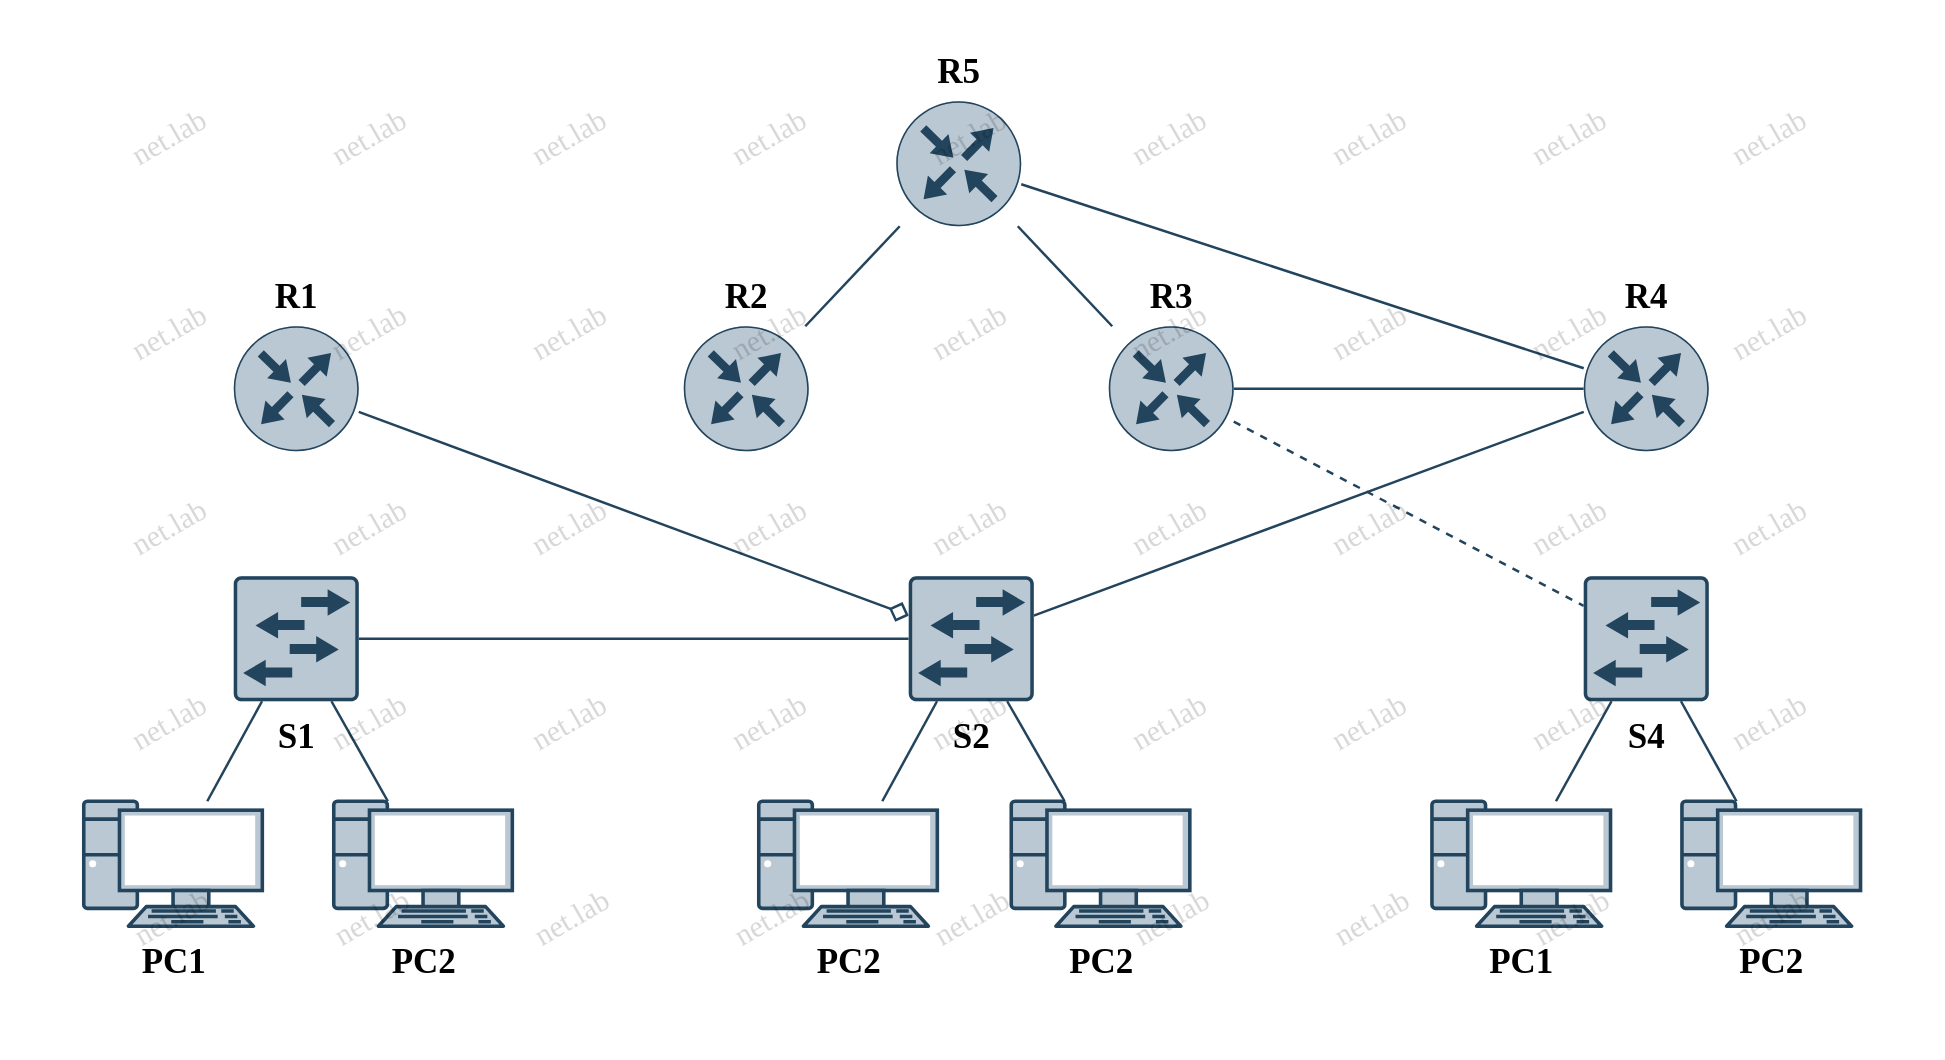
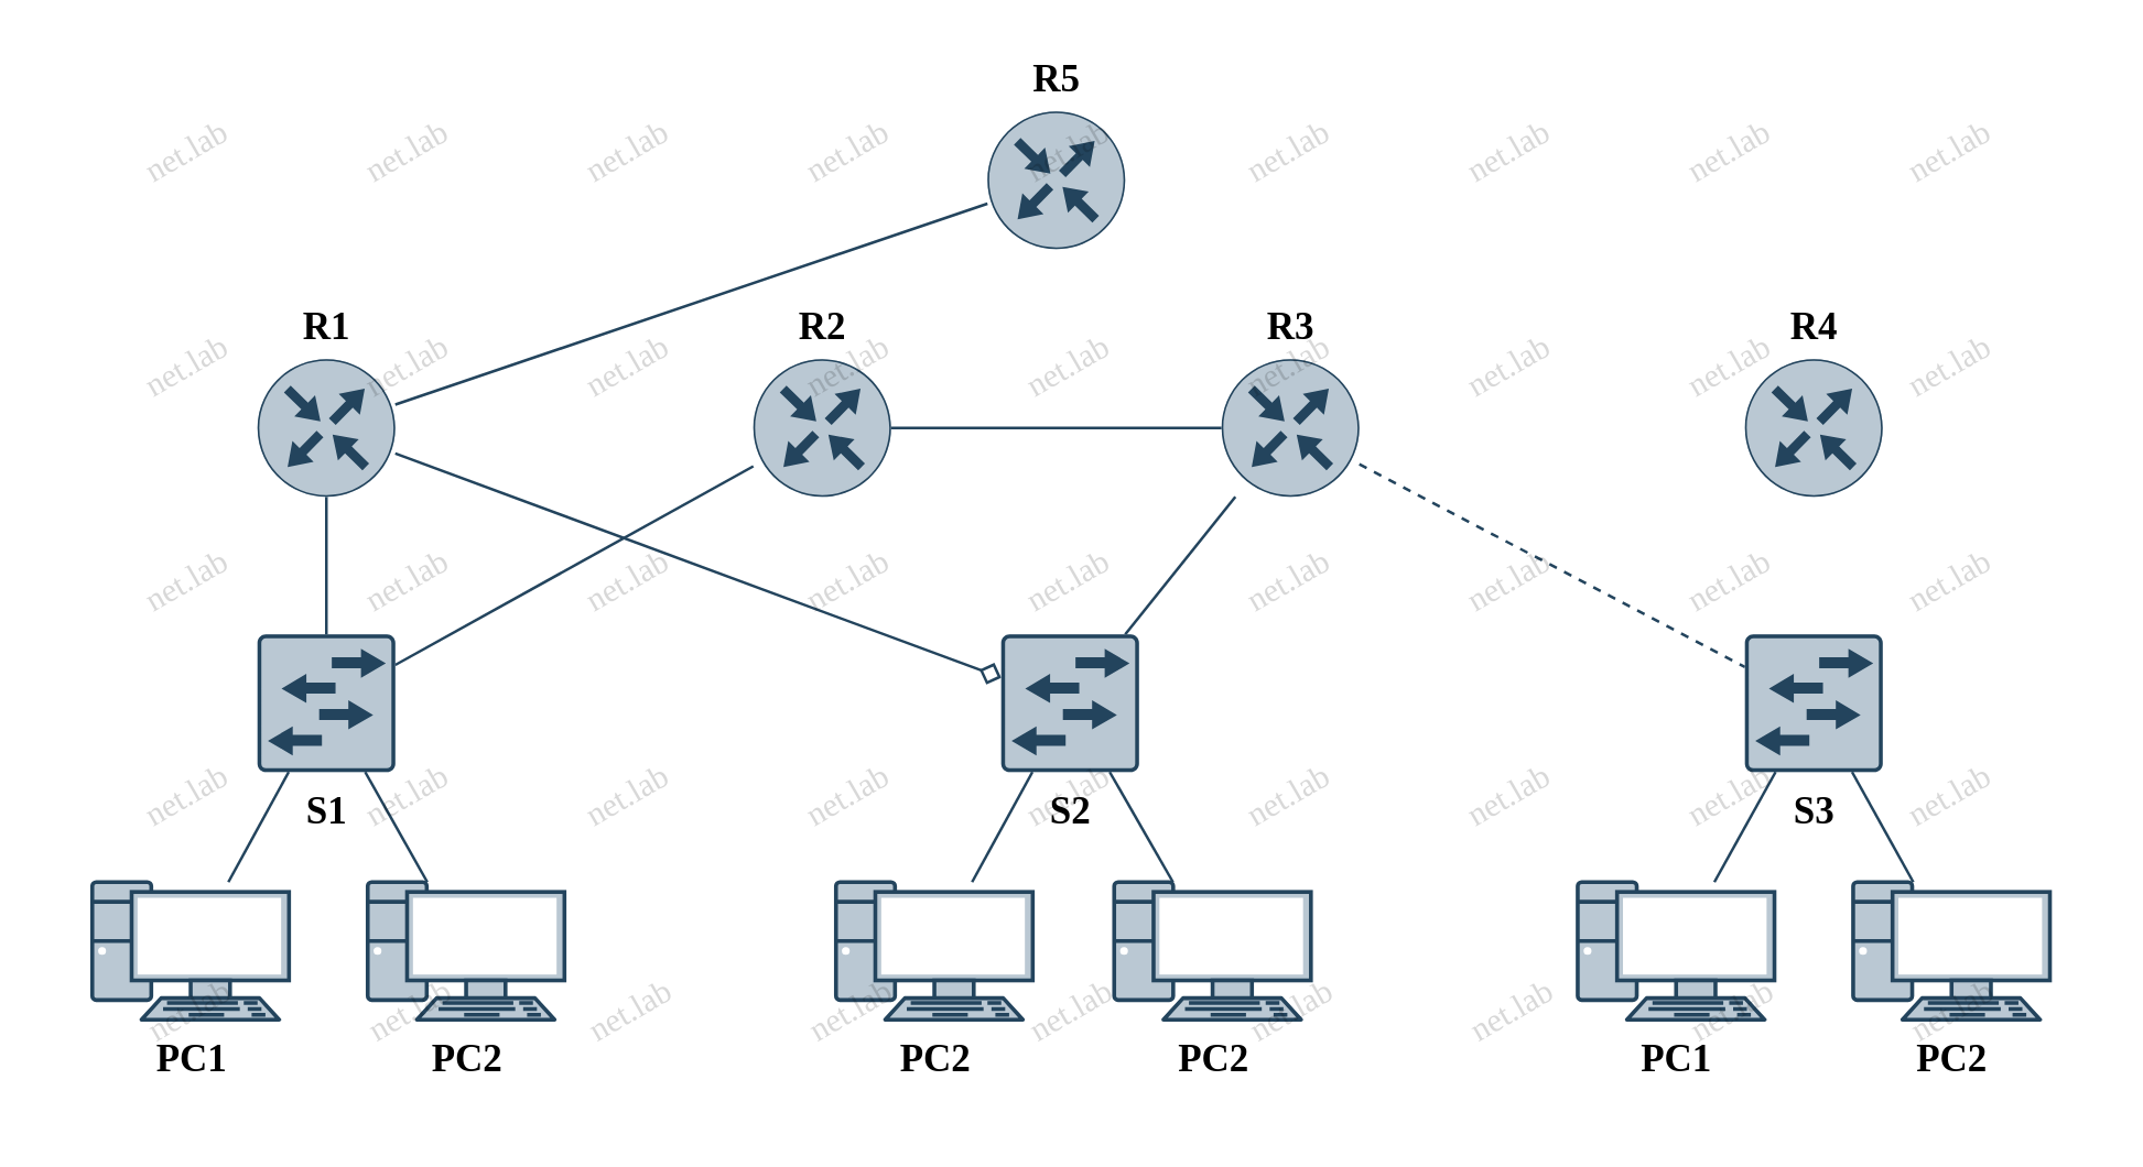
+ <mxCell id="16" style="edgeStyle=none;rounded=0;sketch=0;hachureGap=4;jiggle=2;curveFitting=1;orthogonalLoop=1;jettySize=auto;html=1;fontFamily=Montserrat;fontSource=https%3A%2F%2Ffonts.googleapis.com%2Fcss%3Ffamily%3DMontserrat;fontSize=14;endArrow=none;endFill=0;fontStyle=1;labelBackgroundColor=none;fillColor=#bac8d3;strokeColor=#23445d;" parent="1" source="18" target="25" edge="1"><mxGeometry relative="1" as="geometry"><mxPoint x="363" y="73.333" as="targetPoint" /></mxGeometry></mxCell>
- <mxCell id="12" style="edgeStyle=none;rounded=0;sketch=0;hachureGap=4;jiggle=2;curveFitting=1;orthogonalLoop=1;jettySize=auto;html=1;fontFamily=Montserrat;fontSource=https%3A%2F%2Ffonts.googleapis.com%2Fcss%3Ffamily%3DMontserrat;fontSize=14;endArrow=none;endFill=0;fontStyle=1;labelBackgroundColor=none;fillColor=#bac8d3;strokeColor=#23445d;" parent="1" source="14" target="25" edge="1"><mxGeometry relative="1" as="geometry"><mxPoint x="413" y="73.333" as="targetPoint" /></mxGeometry></mxCell>
- <mxCell id="2" style="edgeStyle=none;rounded=0;sketch=0;hachureGap=4;jiggle=2;curveFitting=1;orthogonalLoop=1;jettySize=auto;html=1;fontFamily=Montserrat;fontSource=https%3A%2F%2Ffonts.googleapis.com%2Fcss%3Ffamily%3DMontserrat;fontSize=14;endArrow=none;endFill=0;fontStyle=1;labelBackgroundColor=none;fillColor=#bac8d3;strokeColor=#23445d;" parent="1" source="3" target="25" edge="1"><mxGeometry relative="1" as="geometry"><mxPoint x="363" y="90" as="targetPoint" /></mxGeometry></mxCell>
+ <mxCell id="2" style="edgeStyle=none;rounded=0;sketch=0;hachureGap=4;jiggle=2;curveFitting=1;orthogonalLoop=1;jettySize=auto;html=1;fontFamily=Montserrat;fontSource=https%3A%2F%2Ffonts.googleapis.com%2Fcss%3Ffamily%3DMontserrat;fontSize=14;endArrow=none;endFill=0;fontStyle=1;labelBackgroundColor=none;fillColor=#bac8d3;strokeColor=#23445d;" parent="1" source="3" target="7" edge="1"><mxGeometry relative="1" as="geometry"><mxPoint x="363" y="90" as="targetPoint" /></mxGeometry></mxCell>
- <mxCell id="4" style="edgeStyle=none;rounded=0;sketch=0;hachureGap=4;jiggle=2;curveFitting=1;orthogonalLoop=1;jettySize=auto;html=1;fontFamily=Montserrat;fontSource=https%3A%2F%2Ffonts.googleapis.com%2Fcss%3Ffamily%3DMontserrat;fontSize=14;endArrow=none;endFill=0;fontStyle=1;labelBackgroundColor=none;fillColor=#bac8d3;strokeColor=#23445d;" parent="1" source="7" target="25" edge="1"><mxGeometry relative="1" as="geometry"><mxPoint x="410.222" y="90" as="targetPoint" /></mxGeometry></mxCell>
- <mxCell id="6" style="edgeStyle=none;rounded=0;sketch=0;hachureGap=4;jiggle=2;curveFitting=1;orthogonalLoop=1;jettySize=auto;html=1;fontFamily=Montserrat;fontSource=https%3A%2F%2Ffonts.googleapis.com%2Fcss%3Ffamily%3DMontserrat;fontSize=14;endArrow=none;endFill=0;fontStyle=1;labelBackgroundColor=none;fillColor=#bac8d3;strokeColor=#23445d;" parent="1" source="7" target="14" edge="1"><mxGeometry relative="1" as="geometry" /></mxCell>
+ <mxCell id="6" style="edgeStyle=none;rounded=0;sketch=0;hachureGap=4;jiggle=2;curveFitting=1;orthogonalLoop=1;jettySize=auto;html=1;fontFamily=Montserrat;fontSource=https%3A%2F%2Ffonts.googleapis.com%2Fcss%3Ffamily%3DMontserrat;fontSize=14;endArrow=none;endFill=0;fontStyle=1;labelBackgroundColor=none;fillColor=#bac8d3;strokeColor=#23445d;" parent="1" source="7" target="22" edge="1"><mxGeometry relative="1" as="geometry" /></mxCell>
+ <mxCell id="15" style="edgeStyle=none;rounded=0;sketch=0;hachureGap=4;jiggle=2;curveFitting=1;orthogonalLoop=1;jettySize=auto;html=1;fontFamily=Montserrat;fontSource=https%3A%2F%2Ffonts.googleapis.com%2Fcss%3Ffamily%3DMontserrat;fontSize=14;endArrow=none;endFill=0;fontStyle=1;labelBackgroundColor=none;fillColor=#bac8d3;strokeColor=#23445d;" parent="1" source="18" target="9" edge="1"><mxGeometry relative="1" as="geometry" /></mxCell>
- <mxCell id="13" style="edgeStyle=none;rounded=0;sketch=0;hachureGap=4;jiggle=2;curveFitting=1;orthogonalLoop=1;jettySize=auto;html=1;fontFamily=Montserrat;fontSource=https%3A%2F%2Ffonts.googleapis.com%2Fcss%3Ffamily%3DMontserrat;fontSize=14;endArrow=none;endFill=0;fontStyle=1;labelBackgroundColor=none;fillColor=#bac8d3;strokeColor=#23445d;" parent="1" source="14" target="22" edge="1"><mxGeometry relative="1" as="geometry" /></mxCell>
- <mxCell id="8" style="edgeStyle=none;rounded=0;sketch=0;hachureGap=4;jiggle=2;curveFitting=1;orthogonalLoop=1;jettySize=auto;html=1;fontFamily=Montserrat;fontSource=https%3A%2F%2Ffonts.googleapis.com%2Fcss%3Ffamily%3DMontserrat;fontSize=14;endArrow=none;endFill=0;fontStyle=1;labelBackgroundColor=none;fillColor=#bac8d3;strokeColor=#23445d;" parent="1" source="9" target="22" edge="1"><mxGeometry relative="1" as="geometry" /></mxCell>
+ <mxCell id="8" style="edgeStyle=none;rounded=0;sketch=0;hachureGap=4;jiggle=2;curveFitting=1;orthogonalLoop=1;jettySize=auto;html=1;fontFamily=Montserrat;fontSource=https%3A%2F%2Ffonts.googleapis.com%2Fcss%3Ffamily%3DMontserrat;fontSize=14;endArrow=none;endFill=0;fontStyle=1;labelBackgroundColor=none;fillColor=#bac8d3;strokeColor=#23445d;" parent="1" source="9" target="3" edge="1"><mxGeometry relative="1" as="geometry" /></mxCell>
- <mxCell id="19" value="S4" style="sketch=0;points=[[0.015,0.015,0],[0.985,0.015,0],[0.985,0.985,0],[0.015,0.985,0],[0.25,0,0],[0.5,0,0],[0.75,0,0],[1,0.25,0],[1,0.5,0],[1,0.75,0],[0.75,1,0],[0.5,1,0],[0.25,1,0],[0,0.75,0],[0,0.5,0],[0,0.25,0]];verticalLabelPosition=bottom;html=1;verticalAlign=top;aspect=fixed;align=center;pointerEvents=1;shape=mxgraph.cisco19.rect;prIcon=l2_switch;fillColor=#bac8d3;strokeColor=#23445d;hachureGap=4;jiggle=2;curveFitting=1;fontFamily=Montserrat;fontSource=https%3A%2F%2Ffonts.googleapis.com%2Fcss%3Ffamily%3DMontserrat;fontSize=14;fontStyle=1;labelBackgroundColor=none;" parent="1" vertex="1"><mxGeometry x="633" y="230" width="50" height="50" as="geometry" /></mxCell>
+ <mxCell id="19" value="S3" style="sketch=0;points=[[0.015,0.015,0],[0.985,0.015,0],[0.985,0.985,0],[0.015,0.985,0],[0.25,0,0],[0.5,0,0],[0.75,0,0],[1,0.25,0],[1,0.5,0],[1,0.75,0],[0.75,1,0],[0.5,1,0],[0.25,1,0],[0,0.75,0],[0,0.5,0],[0,0.25,0]];verticalLabelPosition=bottom;html=1;verticalAlign=top;aspect=fixed;align=center;pointerEvents=1;shape=mxgraph.cisco19.rect;prIcon=l2_switch;fillColor=#bac8d3;strokeColor=#23445d;hachureGap=4;jiggle=2;curveFitting=1;fontFamily=Montserrat;fontSource=https%3A%2F%2Ffonts.googleapis.com%2Fcss%3Ffamily%3DMontserrat;fontSize=14;fontStyle=1;labelBackgroundColor=none;" parent="1" vertex="1"><mxGeometry x="633" y="230" width="50" height="50" as="geometry" /></mxCell>
